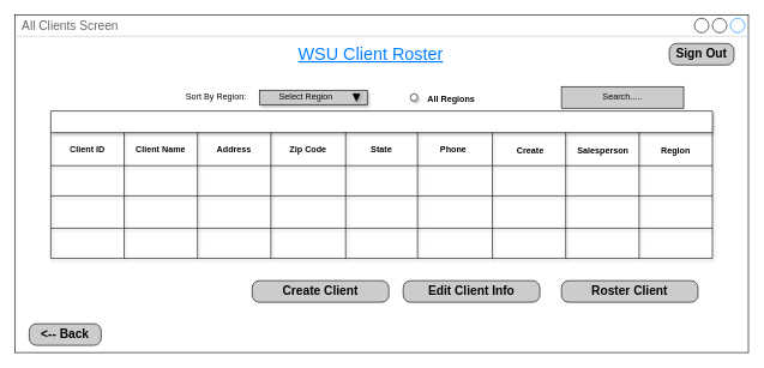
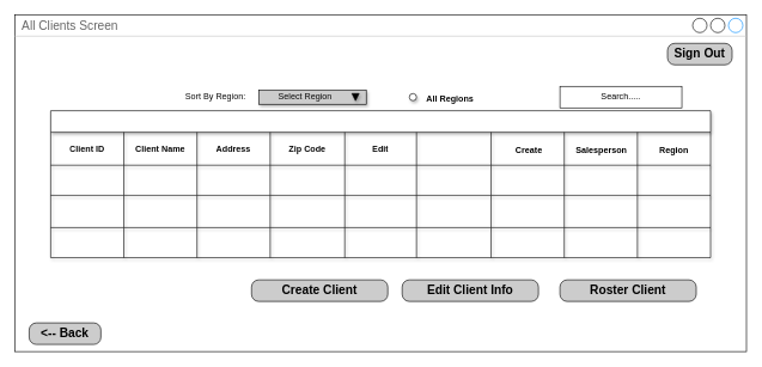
- <mxCell id="5" value="&lt;font color=&quot;#007fff&quot; style=&quot;font-weight: normal; font-size: 24px;&quot;&gt;&lt;u style=&quot;&quot;&gt;WSU Client Roster&lt;/u&gt;&lt;/font&gt;" style="text;strokeColor=none;align=center;fillColor=none;html=1;verticalAlign=middle;whiteSpace=wrap;rounded=0;fontStyle=1;fontSize=16;" parent="1" vertex="1"><mxGeometry x="395" y="60" width="240" height="30" as="geometry" /></mxCell>
- <mxCell id="4" value="Search....." style="rounded=0;whiteSpace=wrap;html=1;fillColor=#cccccc;" parent="1" vertex="1"><mxGeometry x="780" y="120" width="170" height="30" as="geometry" /></mxCell>
+ <mxCell id="4" value="Search....." style="rounded=0;whiteSpace=wrap;html=1;" parent="1" vertex="1"><mxGeometry x="780" y="120" width="170" height="30" as="geometry" /></mxCell>
- <mxCell id="12" value="&lt;font color=&quot;#000000&quot;&gt;State&lt;/font&gt;" style="shape=partialRectangle;html=1;whiteSpace=wrap;connectable=0;overflow=hidden;fillColor=none;top=0;left=0;bottom=0;right=0;pointerEvents=1;shadow=1;strokeColor=#000000;fontSize=12;fontColor=#66B2FF;fontStyle=1" vertex="1" parent="7"><mxGeometry x="410" width="100" height="46" as="geometry"><mxRectangle width="100" height="46" as="alternateBounds" /></mxGeometry></mxCell>
+ <mxCell id="12" value="&lt;font color=&quot;#000000&quot;&gt;Edit&lt;/font&gt;" style="shape=partialRectangle;html=1;whiteSpace=wrap;connectable=0;overflow=hidden;fillColor=none;top=0;left=0;bottom=0;right=0;pointerEvents=1;shadow=1;strokeColor=#000000;fontSize=12;fontColor=#66B2FF;fontStyle=1" vertex="1" parent="7"><mxGeometry x="410" width="100" height="46" as="geometry"><mxRectangle width="100" height="46" as="alternateBounds" /></mxGeometry></mxCell>
- <mxCell id="58" value="&lt;font color=&quot;#000000&quot;&gt;Phone&lt;/font&gt;" style="shape=partialRectangle;html=1;whiteSpace=wrap;connectable=0;overflow=hidden;fillColor=none;top=0;left=0;bottom=0;right=0;pointerEvents=1;shadow=1;strokeColor=#000000;fontSize=12;fontColor=#66B2FF;fontStyle=1" vertex="1" parent="1"><mxGeometry x="580" y="186" width="100" height="43" as="geometry"><mxRectangle width="100" height="43" as="alternateBounds" /></mxGeometry></mxCell>
